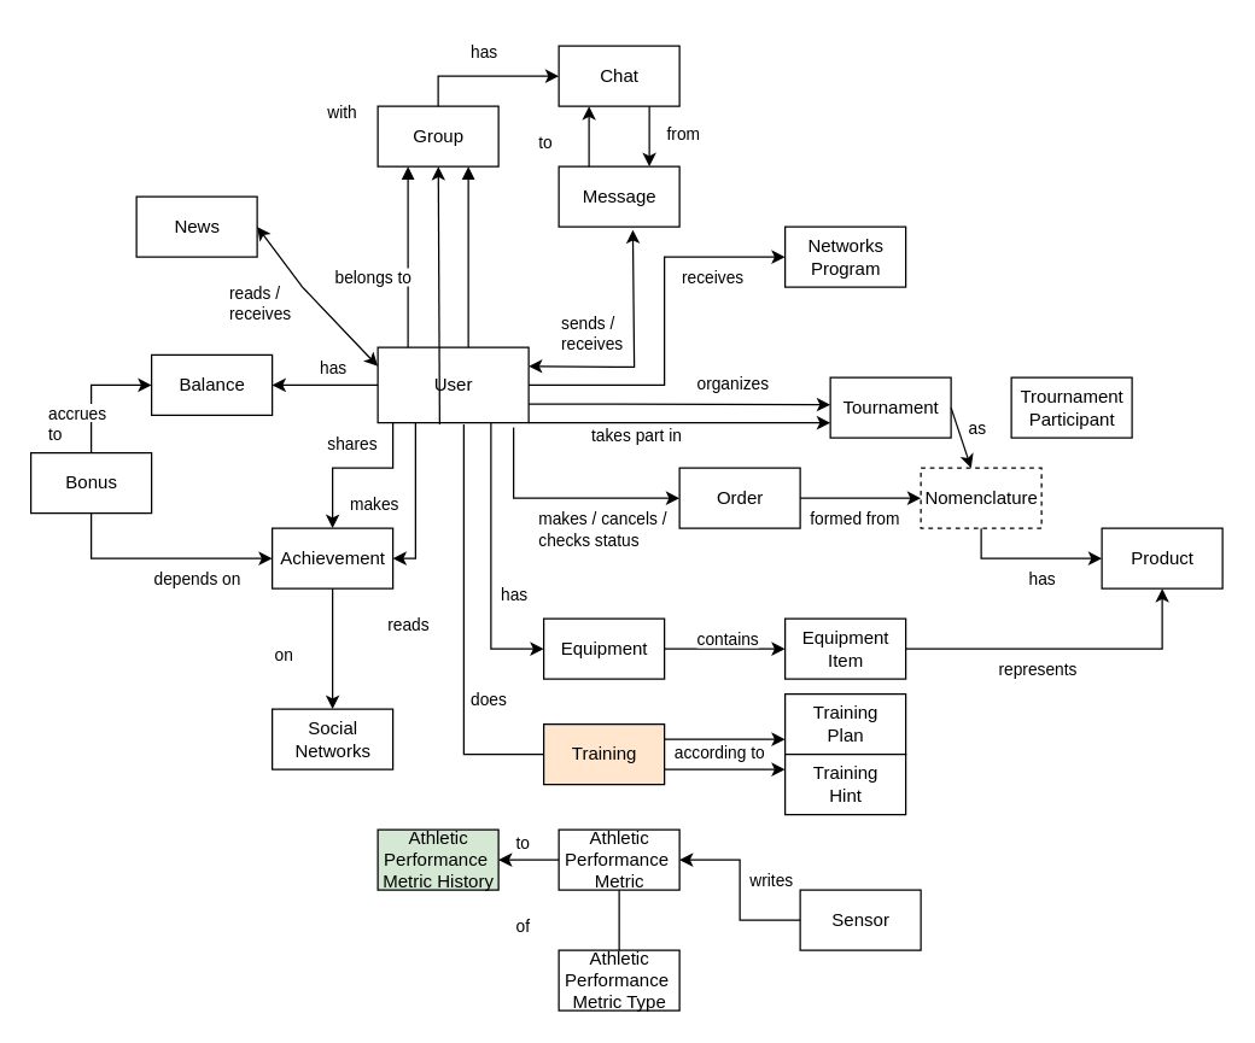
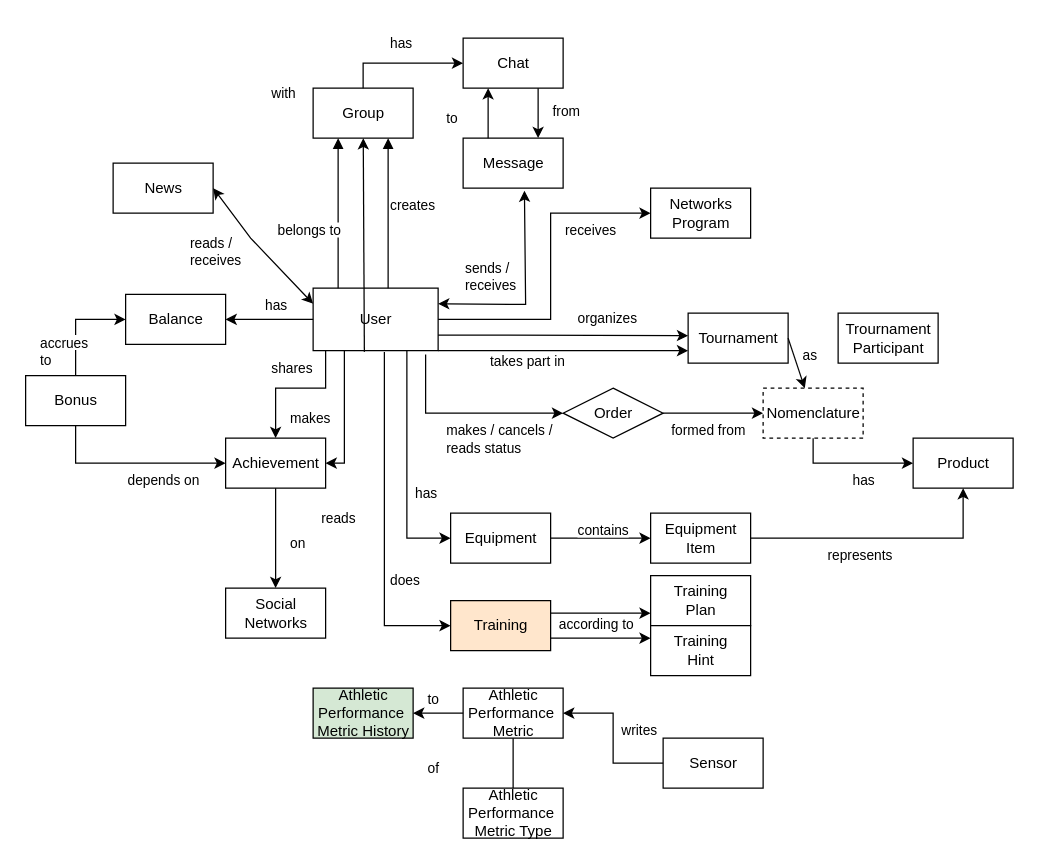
+ <mxCell id="9" value="&lt;span style=&quot;color: rgb(0, 0, 0); font-family: Helvetica; font-size: 11px; font-style: normal; font-variant-ligatures: normal; font-variant-caps: normal; font-weight: 400; letter-spacing: normal; orphans: 2; text-align: center; text-indent: 0px; text-transform: none; widows: 2; word-spacing: 0px; -webkit-text-stroke-width: 0px; background-color: rgb(255, 255, 255); text-decoration-thickness: initial; text-decoration-style: initial; text-decoration-color: initial; float: none; display: inline !important;&quot;&gt;creates&lt;/span&gt;" style="text;whiteSpace=wrap;html=1;" parent="1" vertex="1"><mxGeometry x="310" y="150" width="50" height="30" as="geometry" /></mxCell>
- <mxCell id="4" value="Order" style="html=1;" parent="1" vertex="1"><mxGeometry x="450" y="310" width="80" height="40" as="geometry" /></mxCell>
+ <mxCell id="4" value="Order" style="rhombus;html=1;" parent="1" vertex="1"><mxGeometry x="450" y="310" width="80" height="40" as="geometry" /></mxCell>
- <mxCell id="55" value="&lt;span style=&quot;color: rgb(0, 0, 0); font-family: Helvetica; font-size: 11px; font-style: normal; font-variant-ligatures: normal; font-variant-caps: normal; font-weight: 400; letter-spacing: normal; orphans: 2; text-align: center; text-indent: 0px; text-transform: none; widows: 2; word-spacing: 0px; -webkit-text-stroke-width: 0px; background-color: rgb(255, 255, 255); text-decoration-thickness: initial; text-decoration-style: initial; text-decoration-color: initial; float: none; display: inline !important;&quot;&gt;makes / cancels / checks status&amp;nbsp;&lt;/span&gt;" style="text;whiteSpace=wrap;html=1;" parent="1" vertex="1"><mxGeometry x="355" y="330" width="90" height="30" as="geometry" /></mxCell>
+ <mxCell id="55" value="&lt;span style=&quot;color: rgb(0, 0, 0); font-family: Helvetica; font-size: 11px; font-style: normal; font-variant-ligatures: normal; font-variant-caps: normal; font-weight: 400; letter-spacing: normal; orphans: 2; text-align: center; text-indent: 0px; text-transform: none; widows: 2; word-spacing: 0px; -webkit-text-stroke-width: 0px; background-color: rgb(255, 255, 255); text-decoration-thickness: initial; text-decoration-style: initial; text-decoration-color: initial; float: none; display: inline !important;&quot;&gt;makes / cancels / reads status&amp;nbsp;&lt;/span&gt;" style="text;whiteSpace=wrap;html=1;" parent="1" vertex="1"><mxGeometry x="355" y="330" width="90" height="30" as="geometry" /></mxCell>
- <mxCell id="24" value="&lt;span style=&quot;color: rgb(0, 0, 0); font-family: Helvetica; font-size: 11px; font-style: normal; font-variant-ligatures: normal; font-variant-caps: normal; font-weight: 400; letter-spacing: normal; orphans: 2; text-align: center; text-indent: 0px; text-transform: none; widows: 2; word-spacing: 0px; -webkit-text-stroke-width: 0px; background-color: rgb(255, 255, 255); text-decoration-thickness: initial; text-decoration-style: initial; text-decoration-color: initial; float: none; display: inline !important;&quot;&gt;on&lt;/span&gt;" style="text;whiteSpace=wrap;html=1;" parent="1" vertex="1"><mxGeometry x="180" y="420" width="20" height="20" as="geometry" /></mxCell>
+ <mxCell id="24" value="&lt;span style=&quot;color: rgb(0, 0, 0); font-family: Helvetica; font-size: 11px; font-style: normal; font-variant-ligatures: normal; font-variant-caps: normal; font-weight: 400; letter-spacing: normal; orphans: 2; text-align: center; text-indent: 0px; text-transform: none; widows: 2; word-spacing: 0px; -webkit-text-stroke-width: 0px; background-color: rgb(255, 255, 255); text-decoration-thickness: initial; text-decoration-style: initial; text-decoration-color: initial; float: none; display: inline !important;&quot;&gt;on&lt;/span&gt;" style="text;whiteSpace=wrap;html=1;" parent="1" vertex="1"><mxGeometry x="230" y="420" width="20" height="20" as="geometry" /></mxCell>
- <mxCell id="33" value="" style="endArrow=none;html=1;rounded=0;exitX=0.57;exitY=1.02;exitDx=0;exitDy=0;entryX=0;entryY=0.5;entryDx=0;entryDy=0;exitPerimeter=0;" parent="1" source="2" target="28" edge="1"><mxGeometry width="50" height="50" relative="1" as="geometry"><mxPoint x="670" y="320" as="sourcePoint" /><mxPoint x="720" y="270" as="targetPoint" /><Array as="points"><mxPoint x="307" y="500" /></Array></mxGeometry></mxCell>
+ <mxCell id="33" value="" style="endArrow=classic;html=1;rounded=0;exitX=0.57;exitY=1.02;exitDx=0;exitDy=0;entryX=0;entryY=0.5;entryDx=0;entryDy=0;exitPerimeter=0;" parent="1" source="2" target="28" edge="1"><mxGeometry width="50" height="50" relative="1" as="geometry"><mxPoint x="670" y="320" as="sourcePoint" /><mxPoint x="720" y="270" as="targetPoint" /><Array as="points"><mxPoint x="307" y="500" /></Array></mxGeometry></mxCell>
